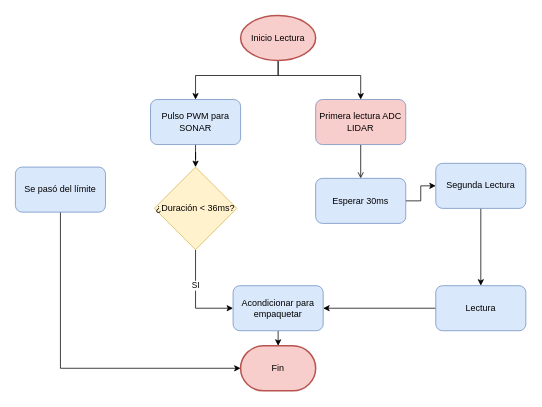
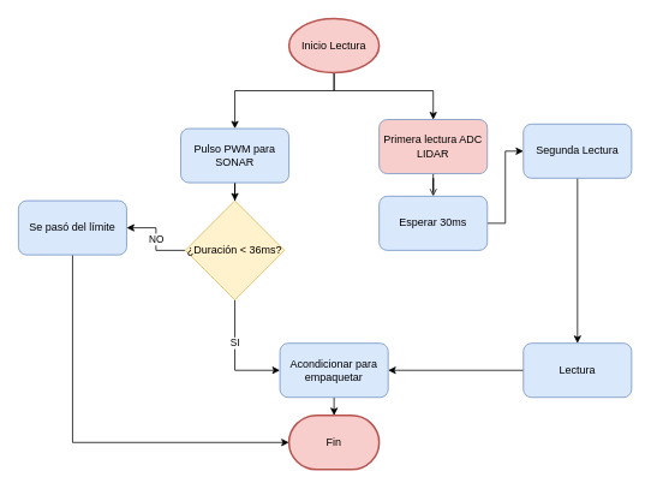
- <mxCell id="6" value="Pulso PWM para SONAR" style="rounded=1;whiteSpace=wrap;html=1;fillColor=#dae8fc;strokeColor=#6c8ebf;" vertex="1" parent="1"><mxGeometry x="200" y="132" width="120" height="60" as="geometry" /></mxCell>
+ <mxCell id="6" value="Pulso PWM para SONAR" style="rounded=1;whiteSpace=wrap;html=1;fillColor=#dae8fc;strokeColor=#6c8ebf;" vertex="1" parent="1"><mxGeometry x="200" y="142" width="120" height="60" as="geometry" /></mxCell>
- <mxCell id="20" value="Segunda Lectura" style="rounded=1;whiteSpace=wrap;html=1;fillColor=#dae8fc;strokeColor=#6c8ebf;" vertex="1" parent="1"><mxGeometry x="580" y="217" width="120" height="60" as="geometry" /></mxCell>
+ <mxCell id="20" value="Segunda Lectura" style="rounded=1;whiteSpace=wrap;html=1;fillColor=#dae8fc;strokeColor=#6c8ebf;" vertex="1" parent="1"><mxGeometry x="580" y="137" width="120" height="60" as="geometry" /></mxCell>
- <mxCell id="17" value="Esperar 30ms" style="rounded=1;whiteSpace=wrap;html=1;fillColor=#dae8fc;strokeColor=#6c8ebf;" vertex="1" parent="1"><mxGeometry x="420" y="237" width="120" height="60" as="geometry" /></mxCell>
+ <mxCell id="17" value="Esperar 30ms" style="rounded=1;whiteSpace=wrap;html=1;fillColor=#dae8fc;strokeColor=#6c8ebf;" vertex="1" parent="1"><mxGeometry x="420" y="217" width="120" height="60" as="geometry" /></mxCell>
+ <mxCell id="10" value="NO" style="edgeStyle=orthogonalEdgeStyle;rounded=0;orthogonalLoop=1;jettySize=auto;html=1;exitX=0;exitY=0.5;exitDx=0;exitDy=0;entryX=1;entryY=0.5;entryDx=0;entryDy=0;" edge="1" parent="1" source="11" target="15"><mxGeometry relative="1" as="geometry" /></mxCell>
